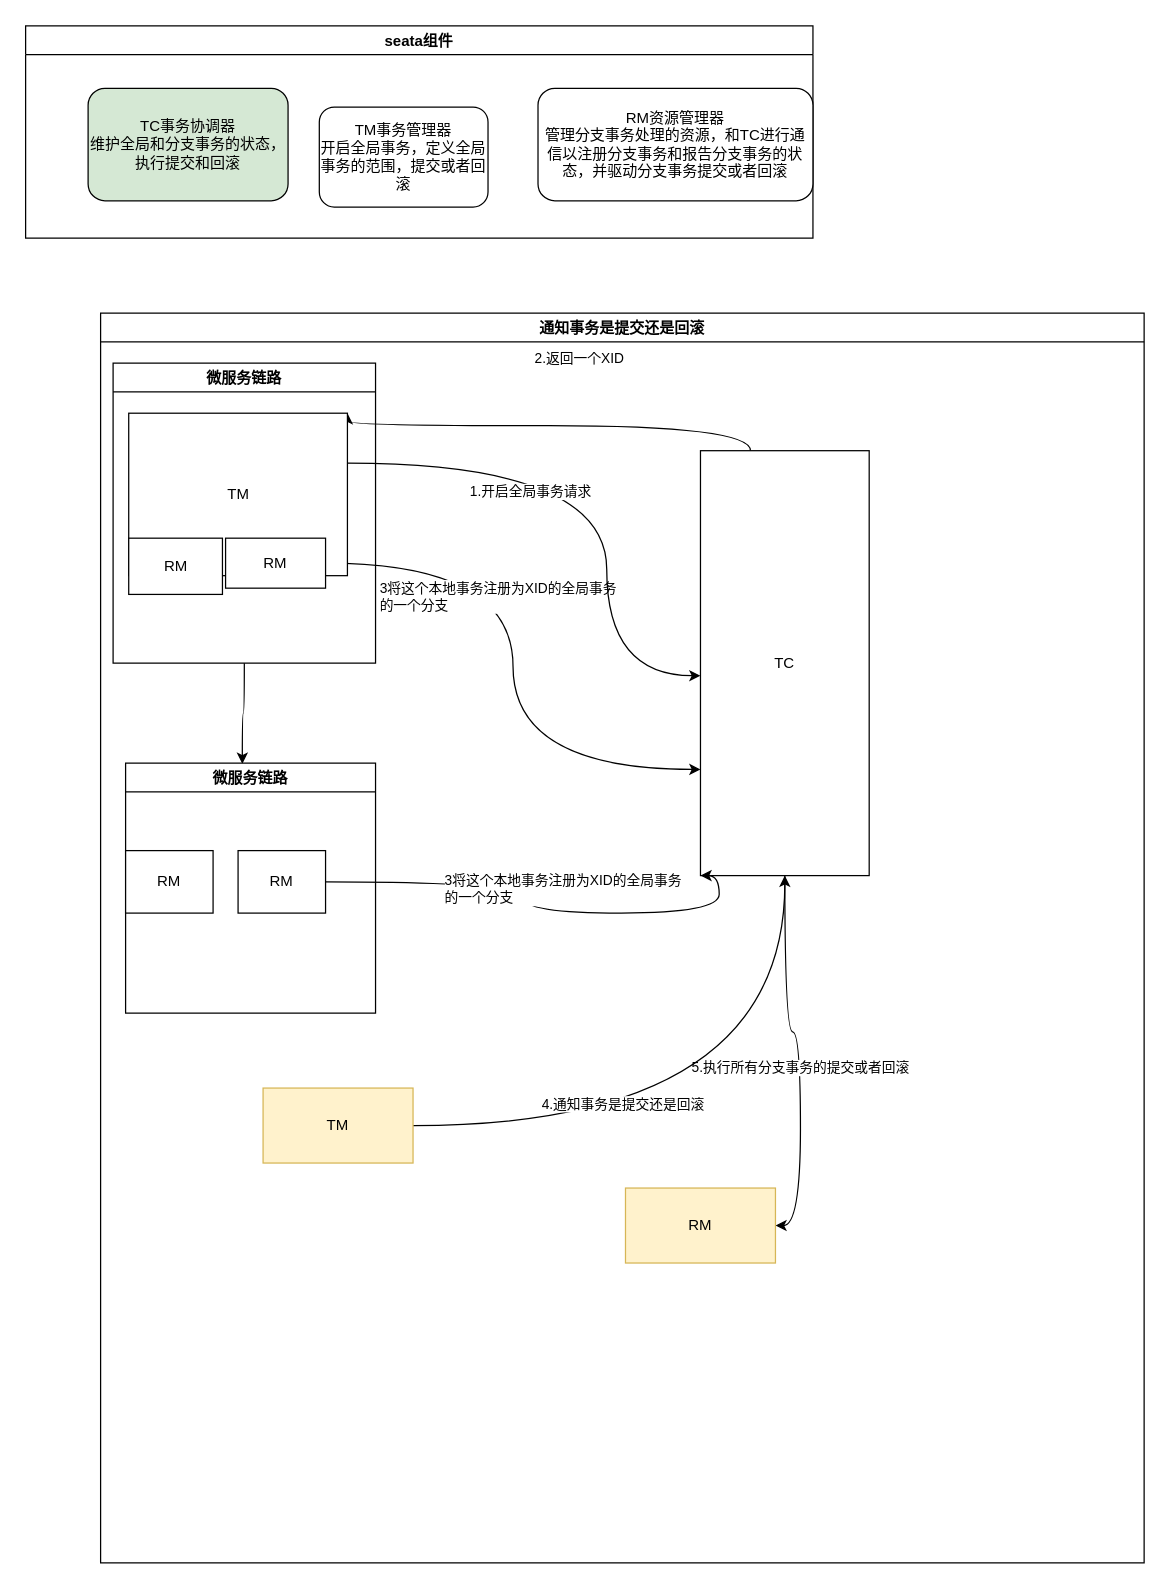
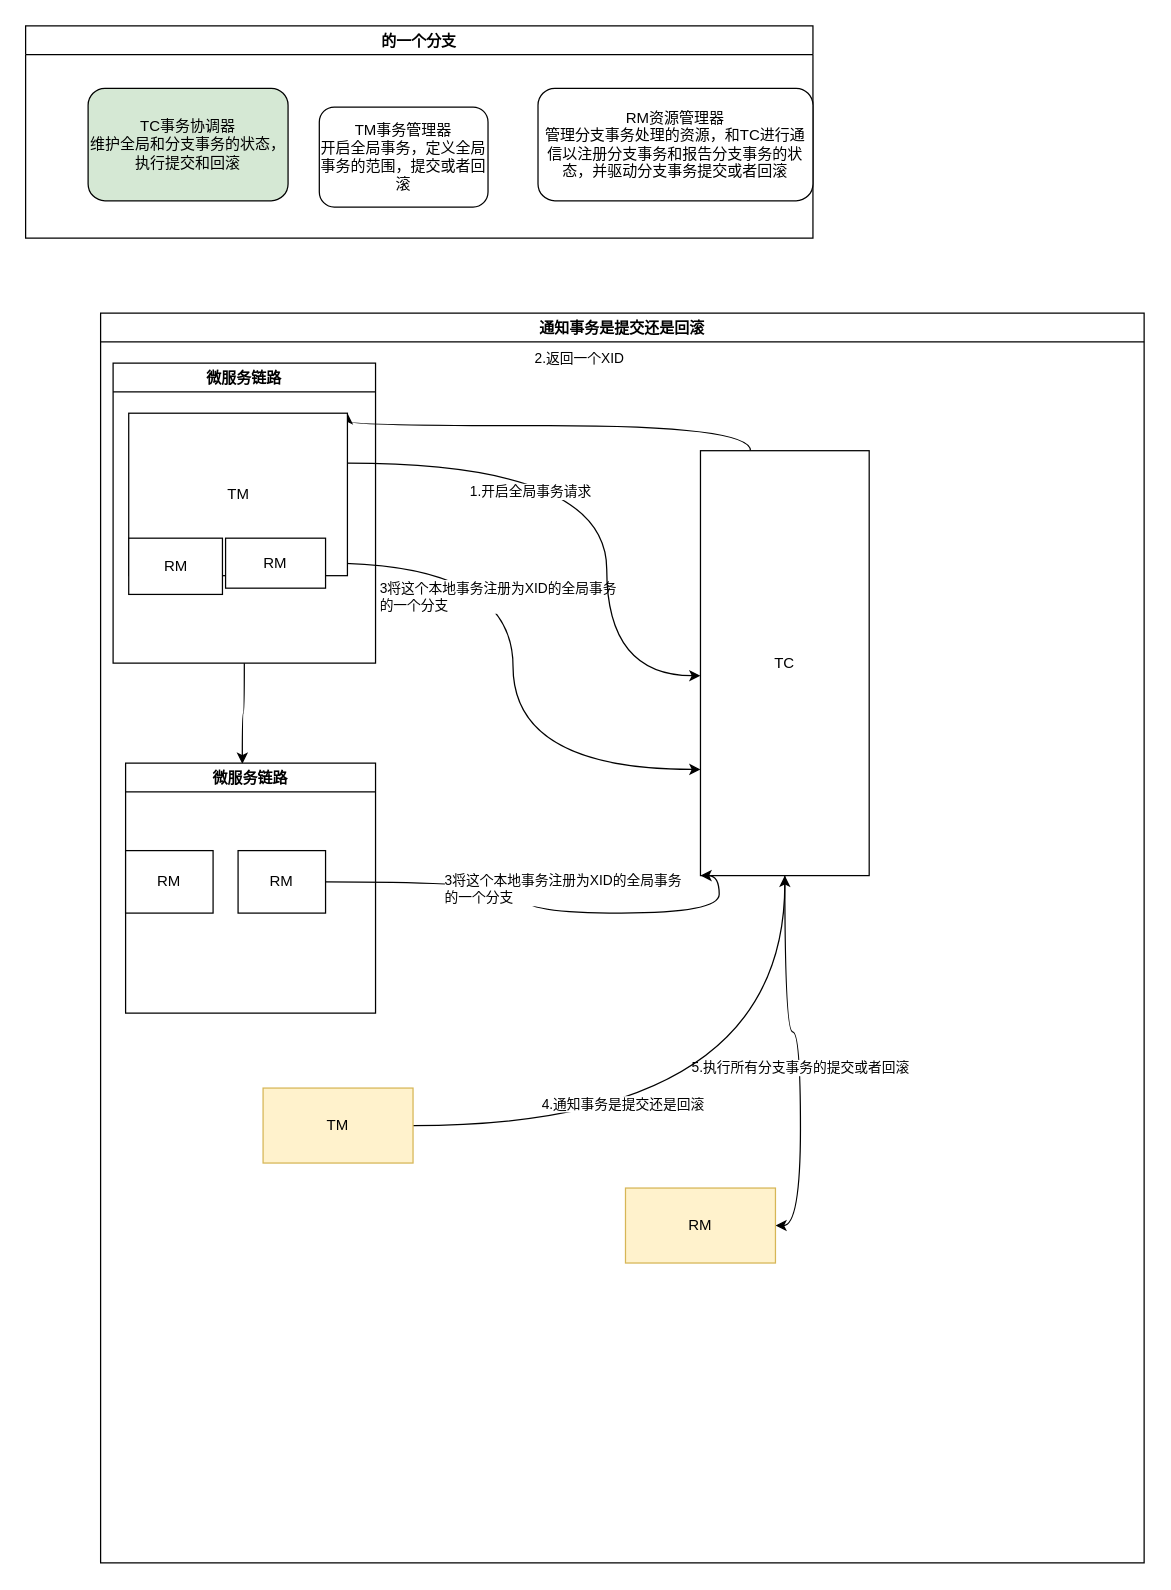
- <mxCell id="2" value="seata组件" style="swimlane;" vertex="1" parent="1"><mxGeometry x="20" y="20" width="630" height="170" as="geometry" /></mxCell>
+ <mxCell id="2" value="的一个分支" style="swimlane;" vertex="1" parent="1"><mxGeometry x="20" y="20" width="630" height="170" as="geometry" /></mxCell>
